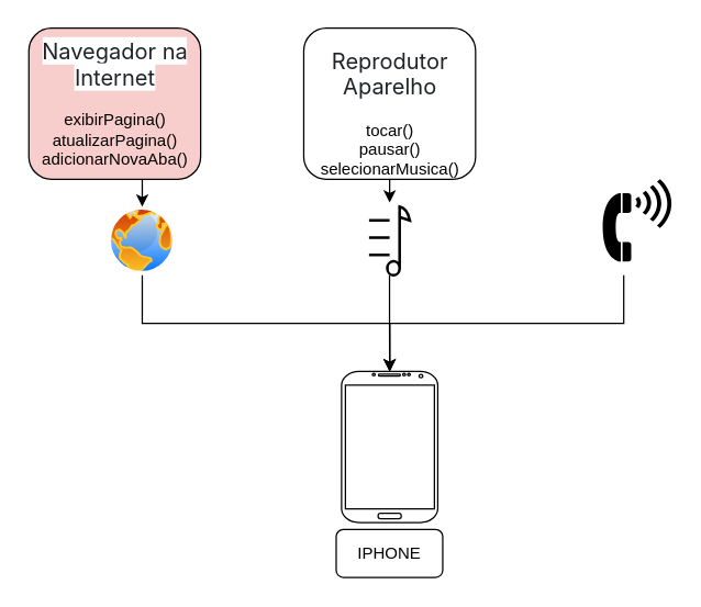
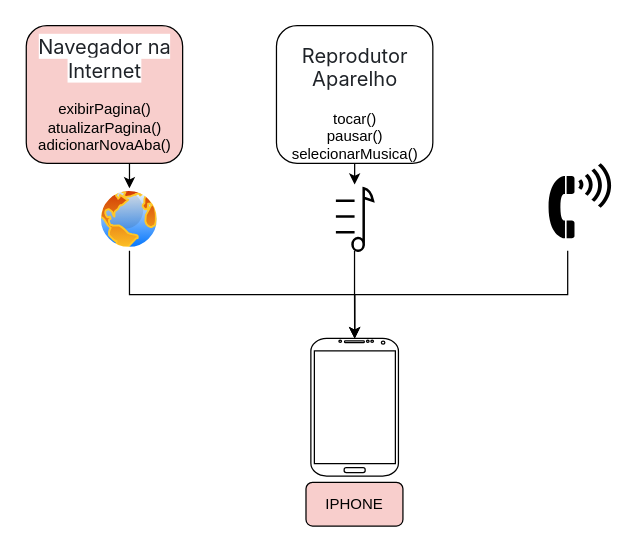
- <mxCell id="13" value="IPHONE" style="rounded=1;whiteSpace=wrap;html=1;" vertex="1" parent="1"><mxGeometry x="244.1" y="385" width="77.5" height="35" as="geometry" /></mxCell>
+ <mxCell id="13" value="IPHONE" style="rounded=1;whiteSpace=wrap;html=1;fillColor=#f8cecc;" vertex="1" parent="1"><mxGeometry x="244.1" y="385" width="77.5" height="35" as="geometry" /></mxCell>
